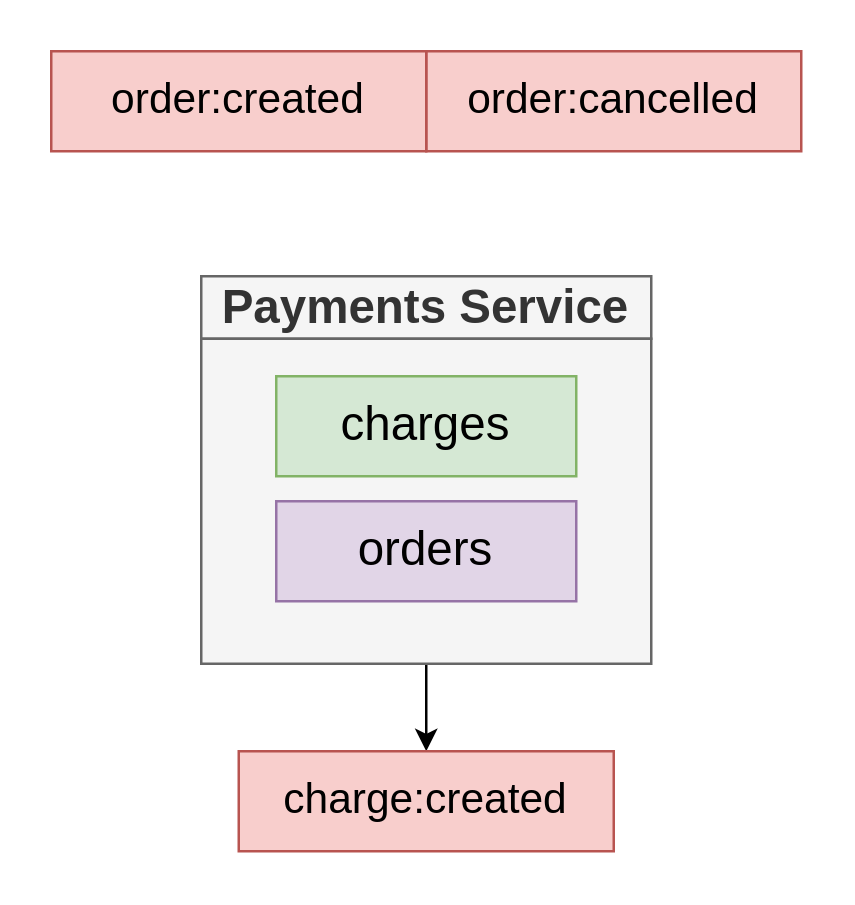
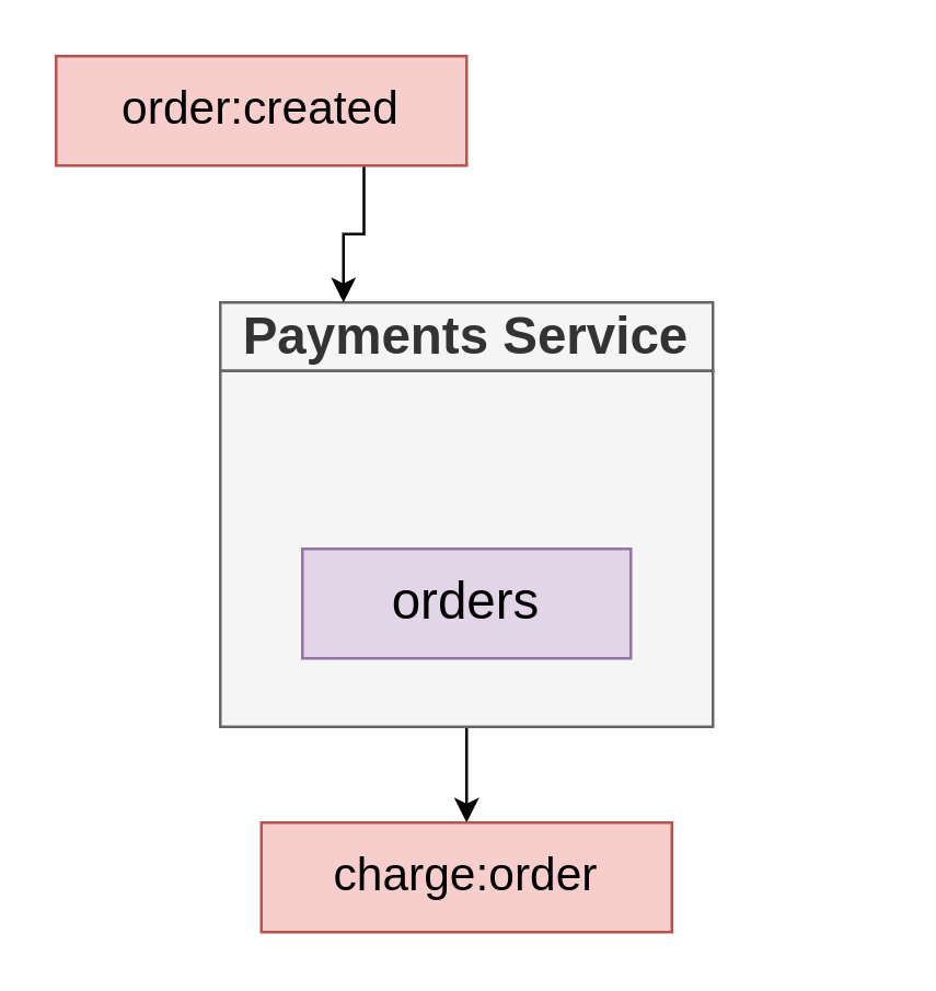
- <mxCell id="8" value="order:cancelled" style="rounded=0;whiteSpace=wrap;html=1;fontSize=17;fillColor=#f8cecc;strokeColor=#b85450;" vertex="1" parent="1"><mxGeometry x="170" y="20" width="150" height="40" as="geometry" /></mxCell>
+ <mxCell id="9" style="edgeStyle=orthogonalEdgeStyle;rounded=0;orthogonalLoop=1;jettySize=auto;html=1;exitX=0.75;exitY=1;exitDx=0;exitDy=0;entryX=0.25;entryY=0;entryDx=0;entryDy=0;" edge="1" parent="1" source="10" target="2"><mxGeometry relative="1" as="geometry" /></mxCell>
- <mxCell id="5" value="charges" style="rounded=0;whiteSpace=wrap;html=1;fontSize=19;fillColor=#d5e8d4;strokeColor=#82b366;" vertex="1" parent="1"><mxGeometry x="110" y="150" width="120" height="40" as="geometry" /></mxCell>
- <mxCell id="7" value="charge:created" style="rounded=0;whiteSpace=wrap;html=1;fontSize=17;fillColor=#f8cecc;strokeColor=#b85450;" vertex="1" parent="1"><mxGeometry x="95" y="300" width="150" height="40" as="geometry" /></mxCell>
+ <mxCell id="7" value="charge:order" style="rounded=0;whiteSpace=wrap;html=1;fontSize=17;fillColor=#f8cecc;strokeColor=#b85450;" vertex="1" parent="1"><mxGeometry x="95" y="300" width="150" height="40" as="geometry" /></mxCell>
